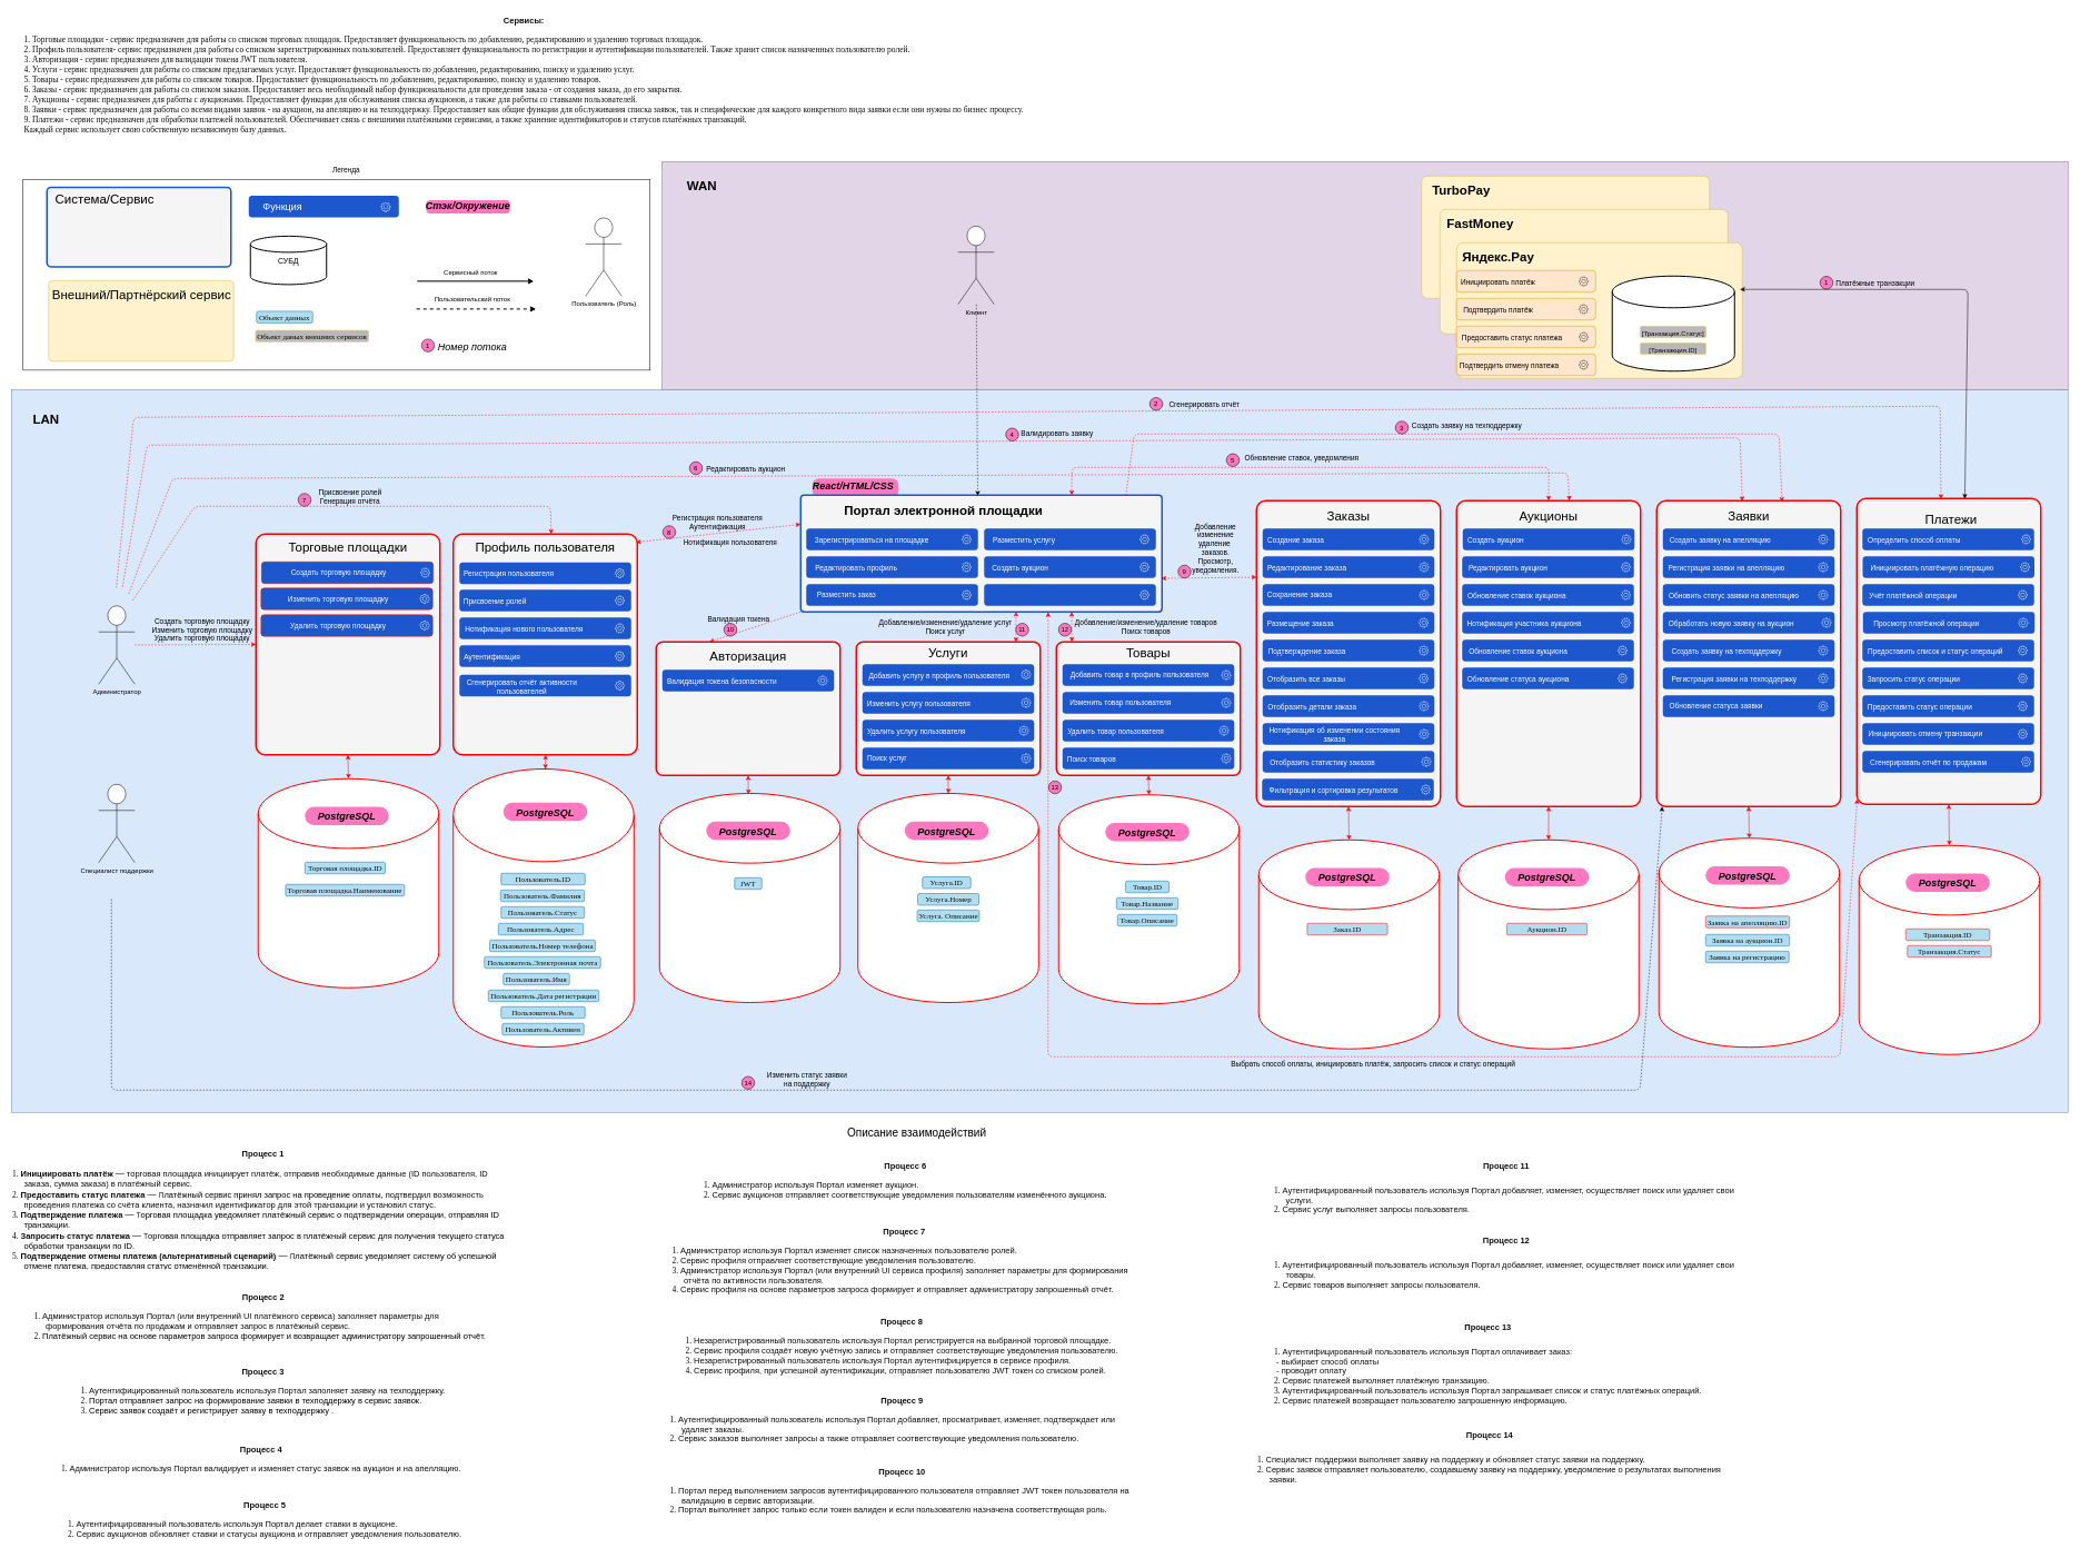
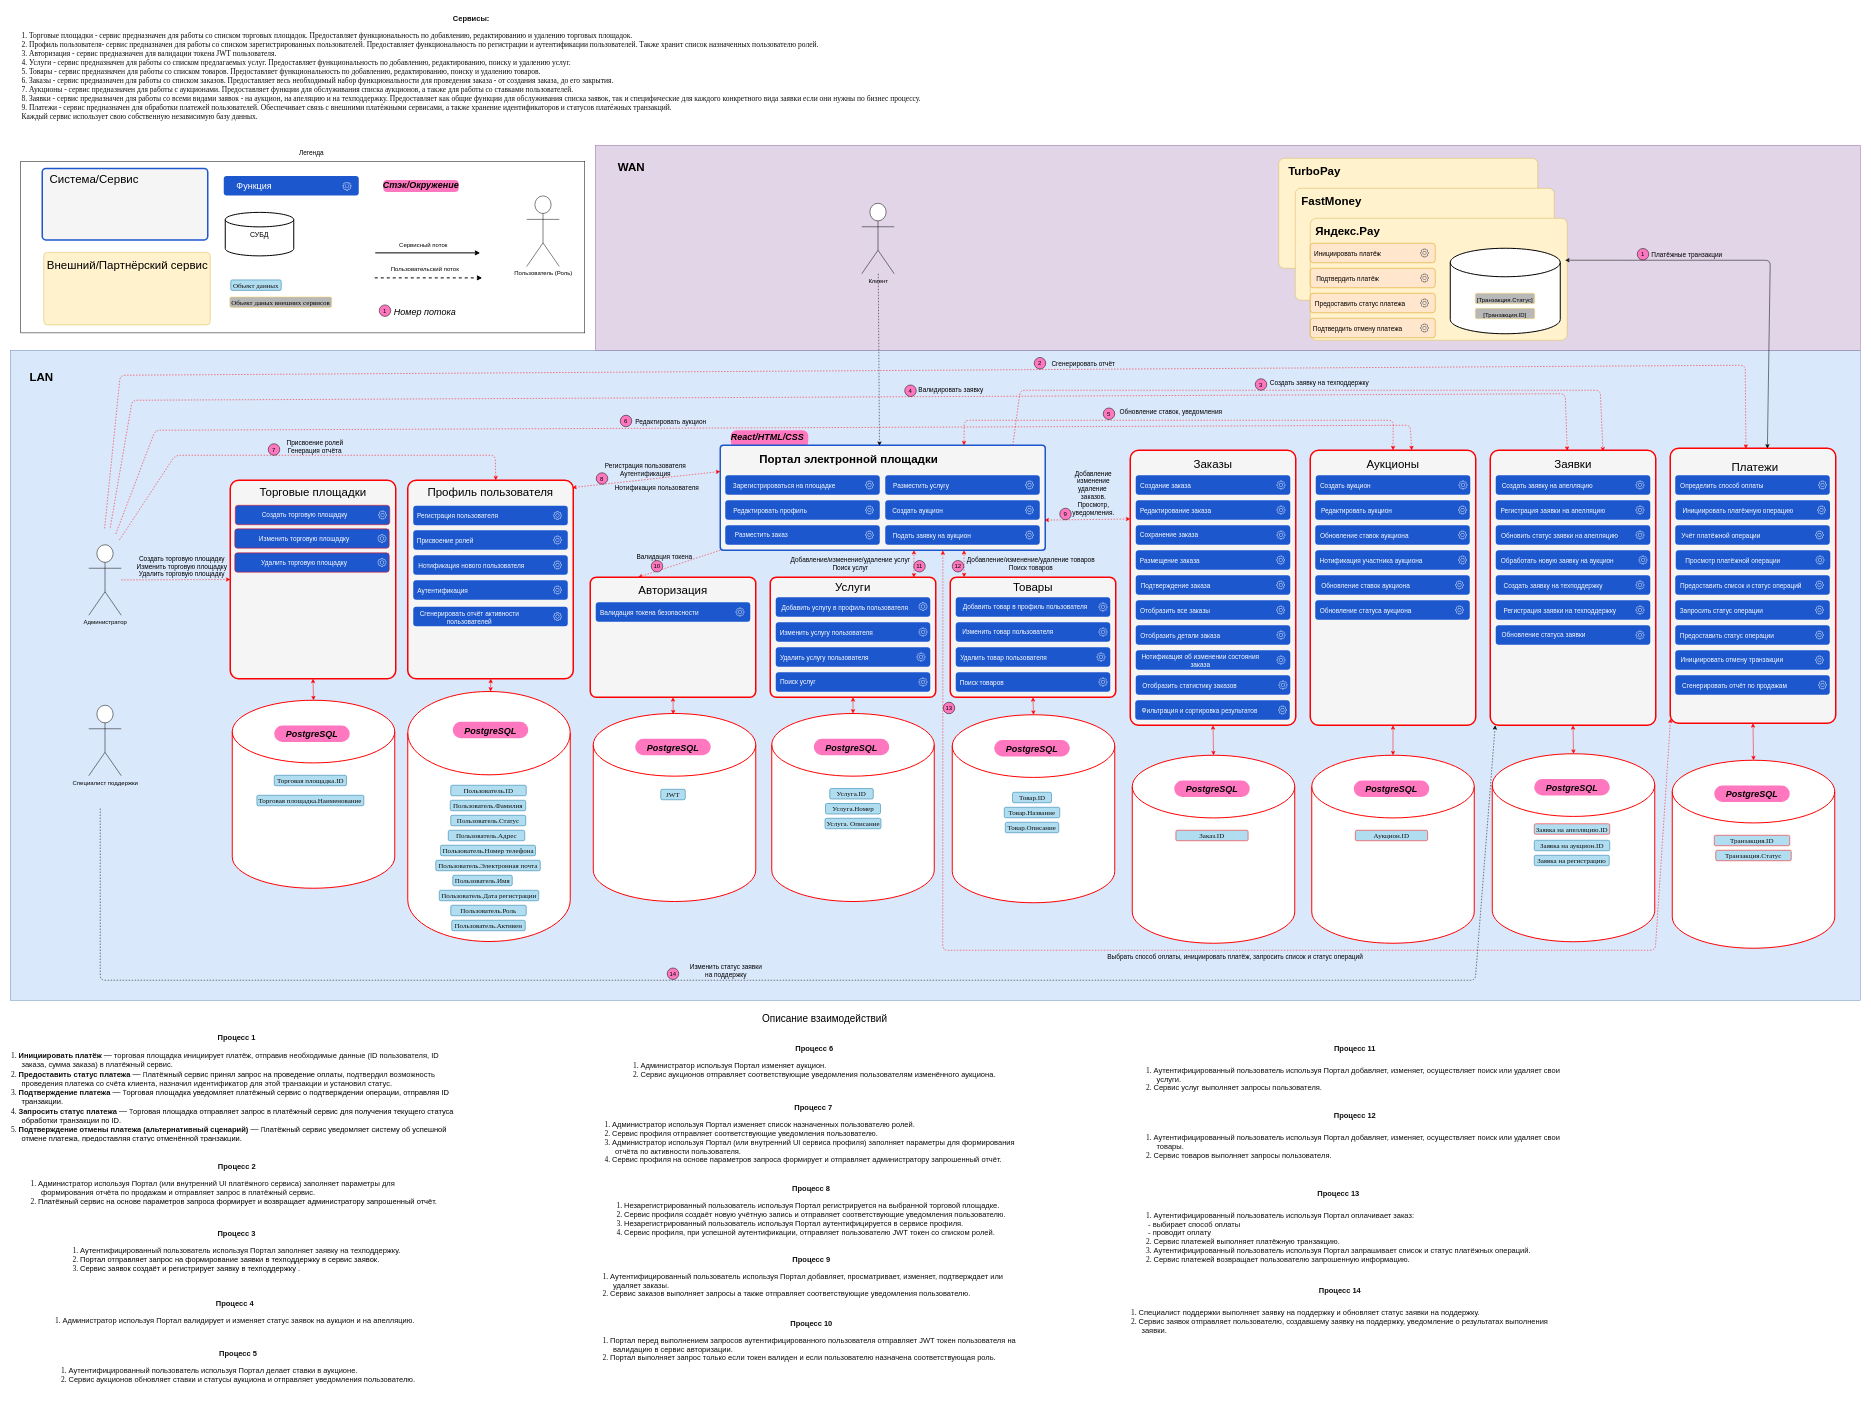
+ <mxCell id="99" value="Подать заявку на аукцион" style="text;html=1;align=center;verticalAlign=middle;whiteSpace=wrap;rounded=1;fontSize=13;fontColor=#FFFFFF;" parent="96" vertex="1"><mxGeometry x="10" y="4.5" width="167" height="30" as="geometry" /></mxCell>
